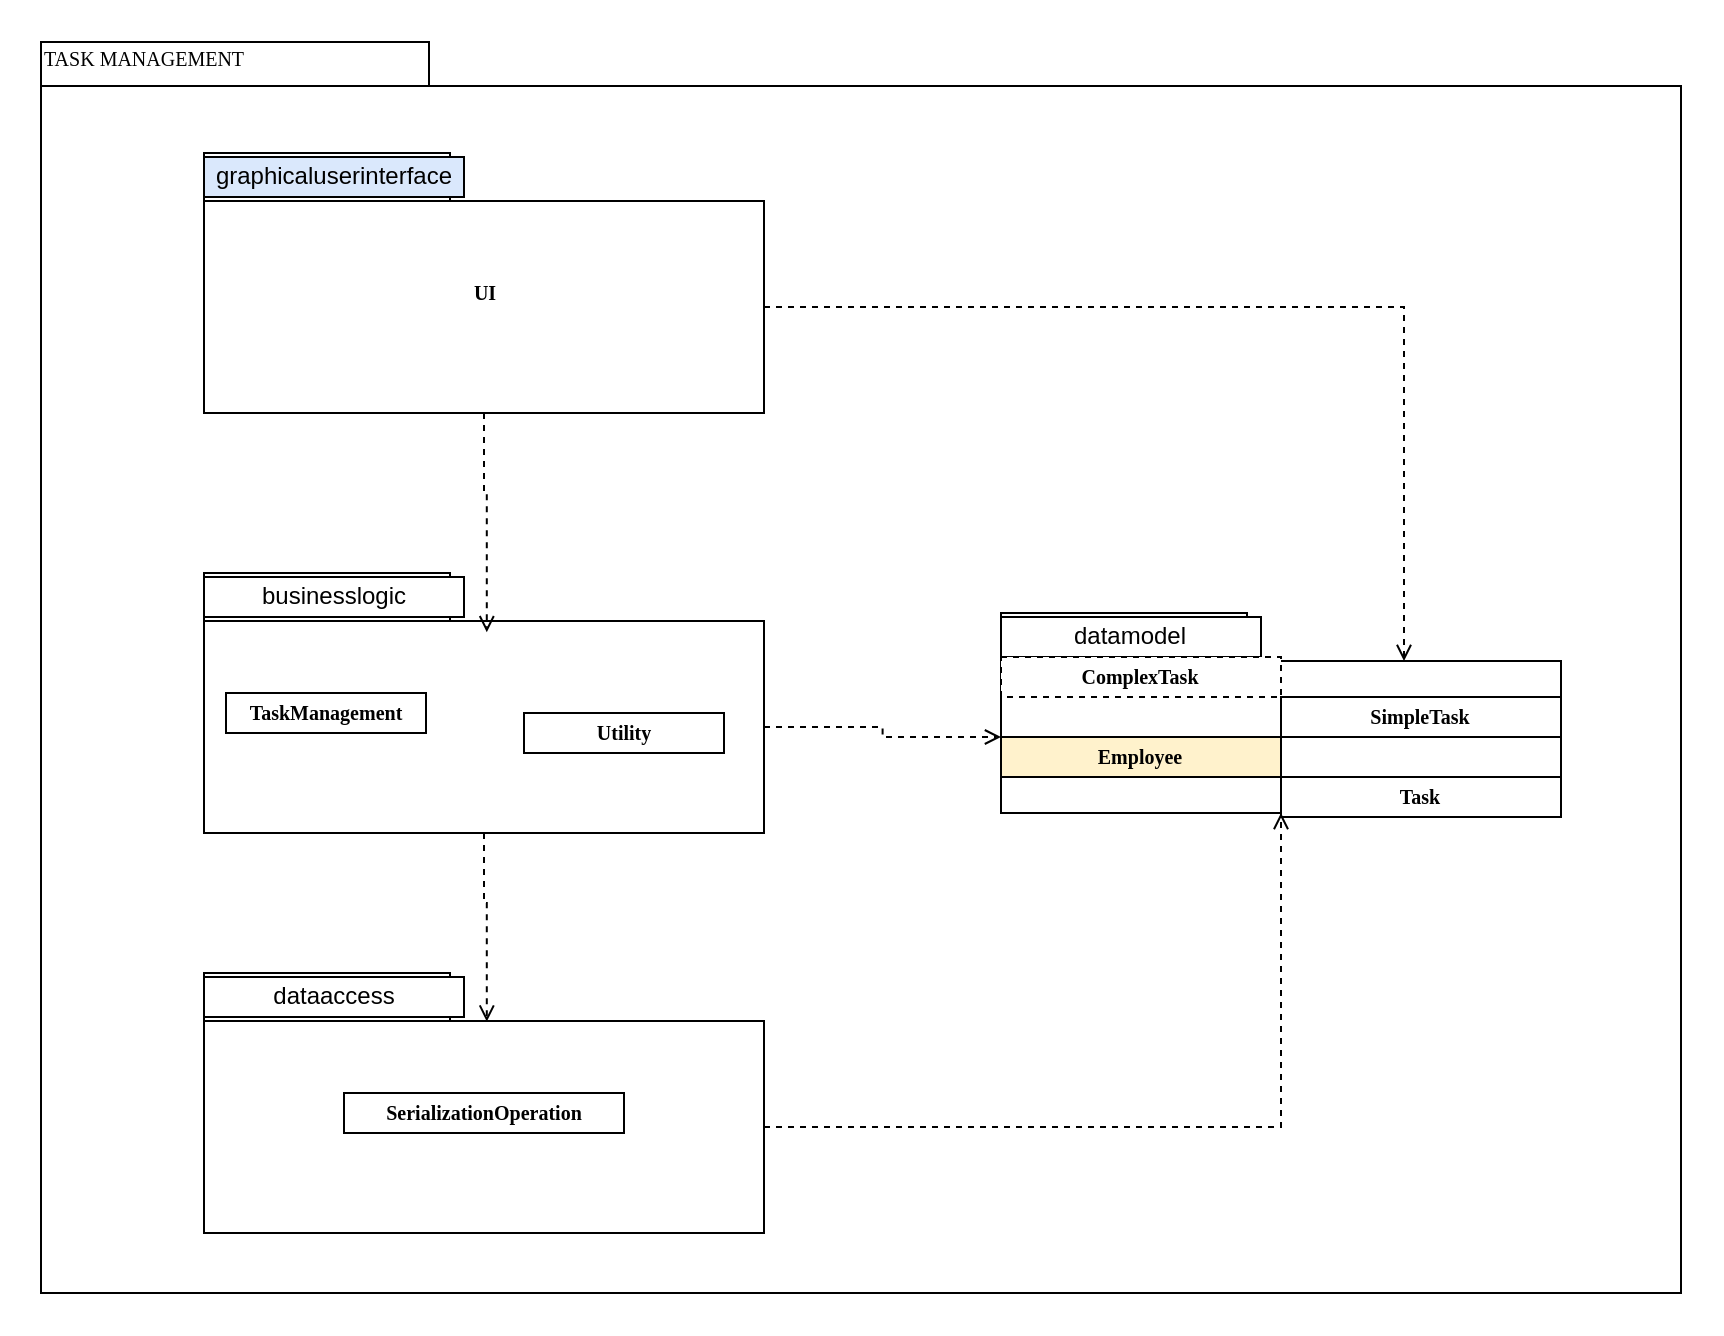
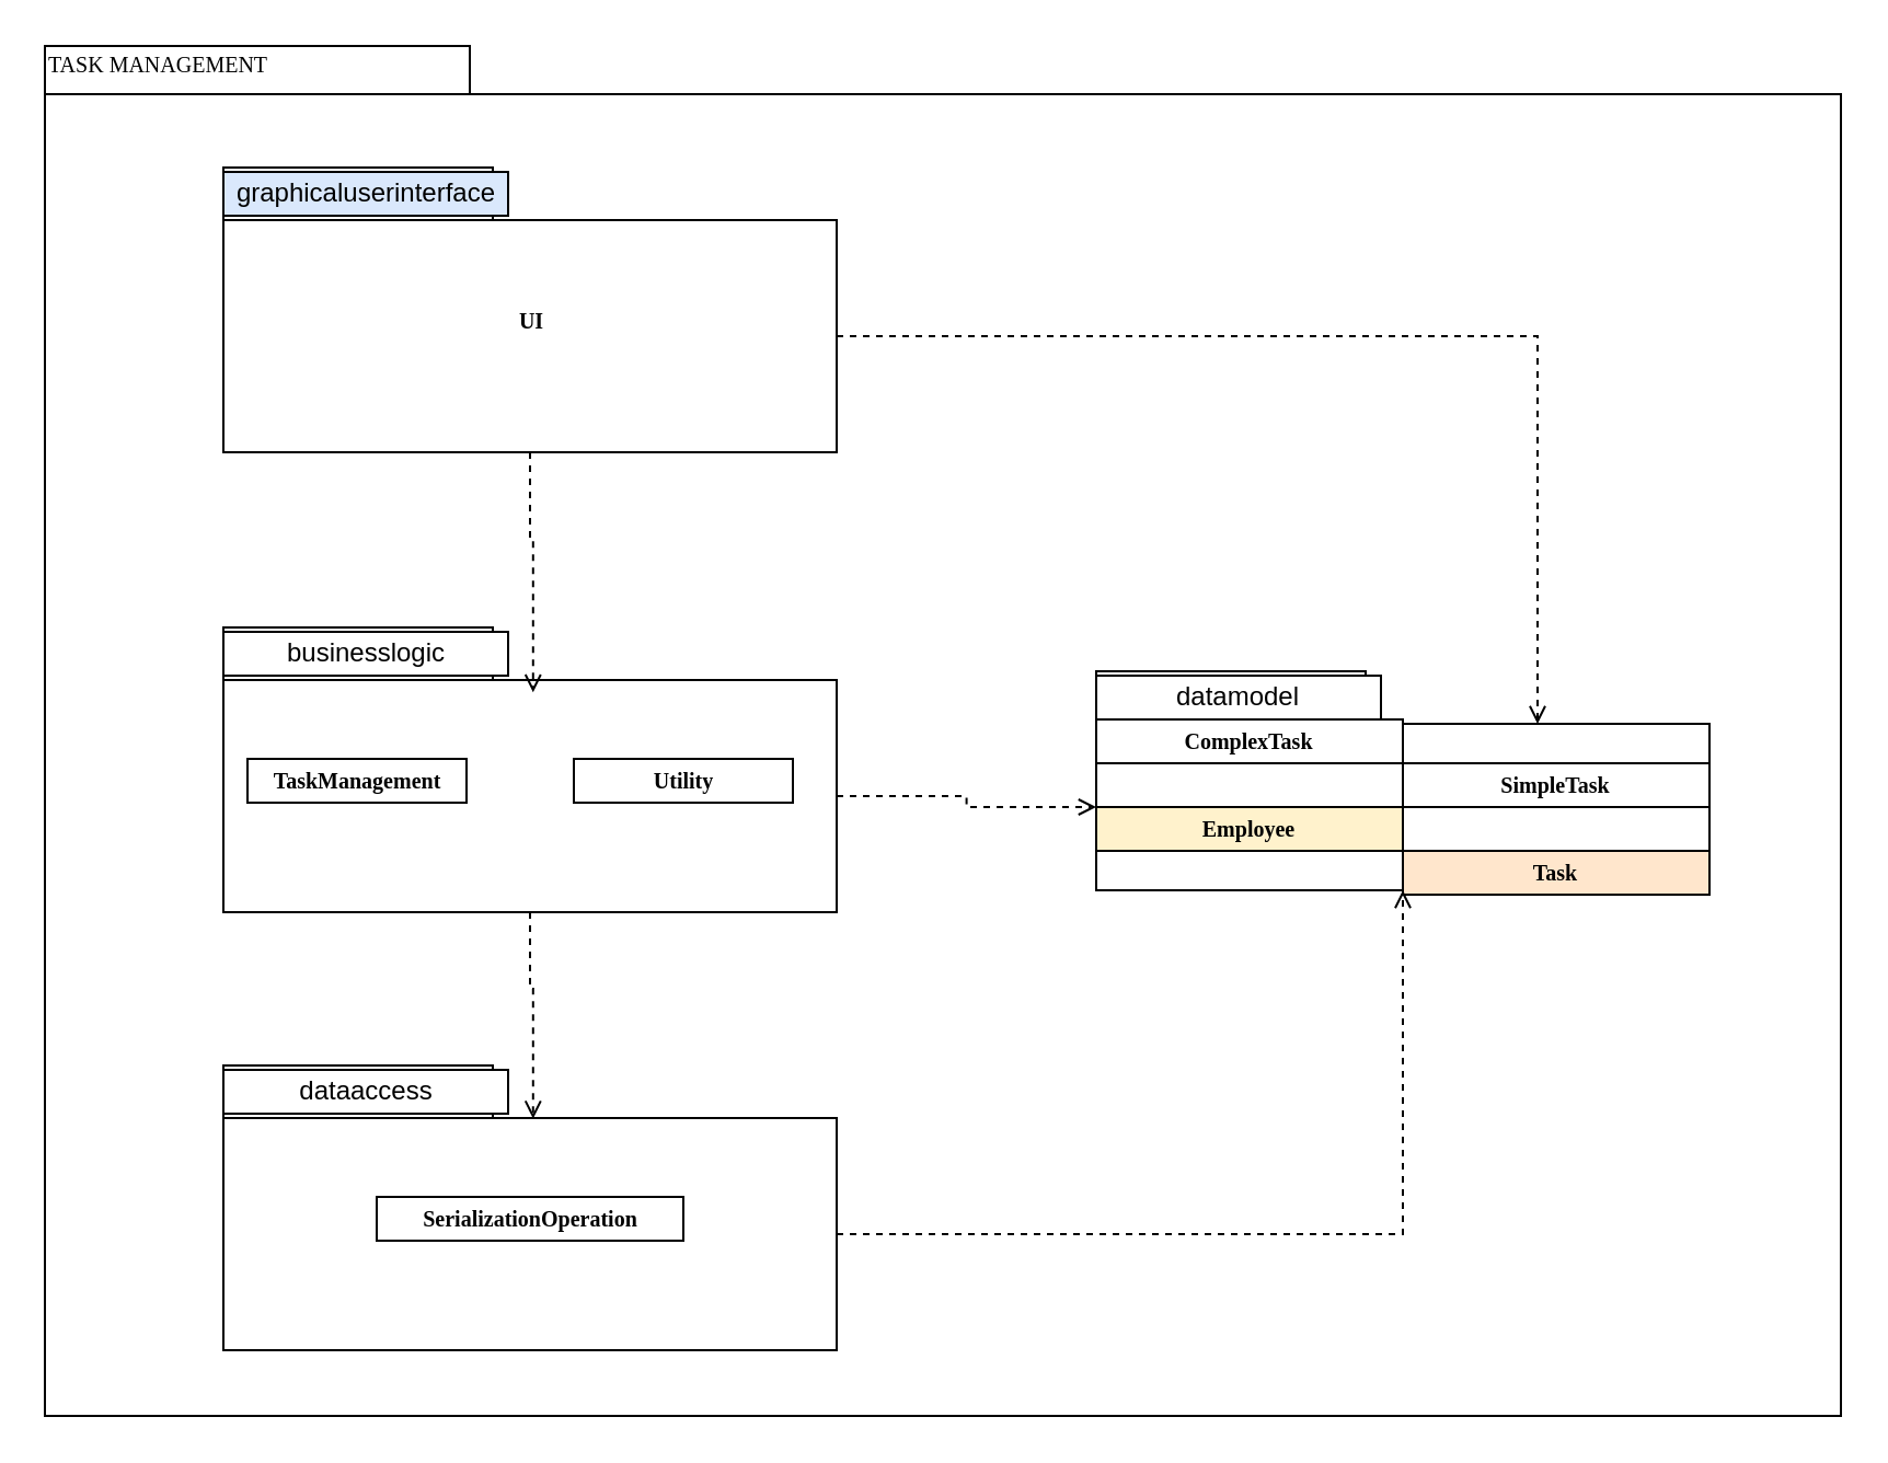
- <mxCell id="23" value="&lt;font face=&quot;Verdana&quot;&gt;&lt;span style=&quot;font-size: 10px; text-wrap-mode: nowrap;&quot;&gt;&lt;b&gt;ComplexTask&lt;/b&gt;&lt;/span&gt;&lt;/font&gt;" style="rounded=0;whiteSpace=wrap;html=1;dashed=1;" parent="19" vertex="1"><mxGeometry y="22" width="140" height="20" as="geometry" /></mxCell>
+ <mxCell id="23" value="&lt;font face=&quot;Verdana&quot;&gt;&lt;span style=&quot;font-size: 10px; text-wrap-mode: nowrap;&quot;&gt;&lt;b&gt;ComplexTask&lt;/b&gt;&lt;/span&gt;&lt;/font&gt;" style="rounded=0;whiteSpace=wrap;html=1;" parent="19" vertex="1"><mxGeometry y="22" width="140" height="20" as="geometry" /></mxCell>
- <mxCell id="13" value="&lt;span style=&quot;font-family: Verdana; font-size: 10px; font-weight: 700; text-wrap-mode: nowrap;&quot;&gt;Utility&lt;/span&gt;" style="rounded=0;whiteSpace=wrap;html=1;" parent="8" vertex="1"><mxGeometry x="160" y="70" width="100" height="20" as="geometry" /></mxCell>
+ <mxCell id="13" value="&lt;span style=&quot;font-family: Verdana; font-size: 10px; font-weight: 700; text-wrap-mode: nowrap;&quot;&gt;Utility&lt;/span&gt;" style="rounded=0;whiteSpace=wrap;html=1;" parent="8" vertex="1"><mxGeometry x="160" y="60" width="100" height="20" as="geometry" /></mxCell>
- <mxCell id="26" value="&lt;font face=&quot;Verdana&quot;&gt;&lt;span style=&quot;font-size: 10px; text-wrap-mode: nowrap;&quot;&gt;&lt;b&gt;Task&lt;/b&gt;&lt;/span&gt;&lt;/font&gt;" style="rounded=0;whiteSpace=wrap;html=1;" parent="19" vertex="1"><mxGeometry x="140" y="82" width="140" height="20" as="geometry" /></mxCell>
+ <mxCell id="26" value="&lt;font face=&quot;Verdana&quot;&gt;&lt;span style=&quot;font-size: 10px; text-wrap-mode: nowrap;&quot;&gt;&lt;b&gt;Task&lt;/b&gt;&lt;/span&gt;&lt;/font&gt;" style="rounded=0;whiteSpace=wrap;html=1;fillColor=#ffe6cc;" parent="19" vertex="1"><mxGeometry x="140" y="82" width="140" height="20" as="geometry" /></mxCell>
